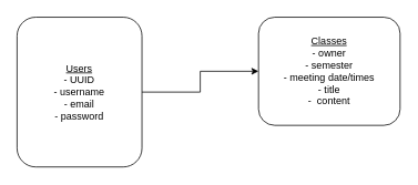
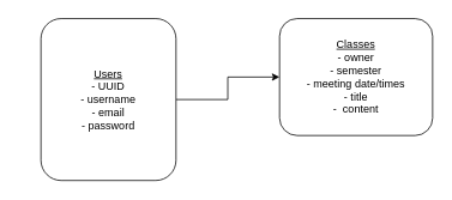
- <mxCell id="3" value="&lt;u&gt;Users&lt;/u&gt;&lt;br&gt;- UUID&lt;br&gt;- username&lt;br&gt;- email&lt;br&gt;- password" style="rounded=1;whiteSpace=wrap;html=1;" parent="1" vertex="1"><mxGeometry x="20" y="20" width="150" height="180" as="geometry" /></mxCell>
+ <mxCell id="3" value="&lt;u&gt;Users&lt;/u&gt;&lt;br&gt;- UUID&lt;br&gt;- username&lt;br&gt;- email&lt;br&gt;- password" style="rounded=1;whiteSpace=wrap;html=1;" parent="1" vertex="1"><mxGeometry x="45" y="20" width="150" height="180" as="geometry" /></mxCell>
